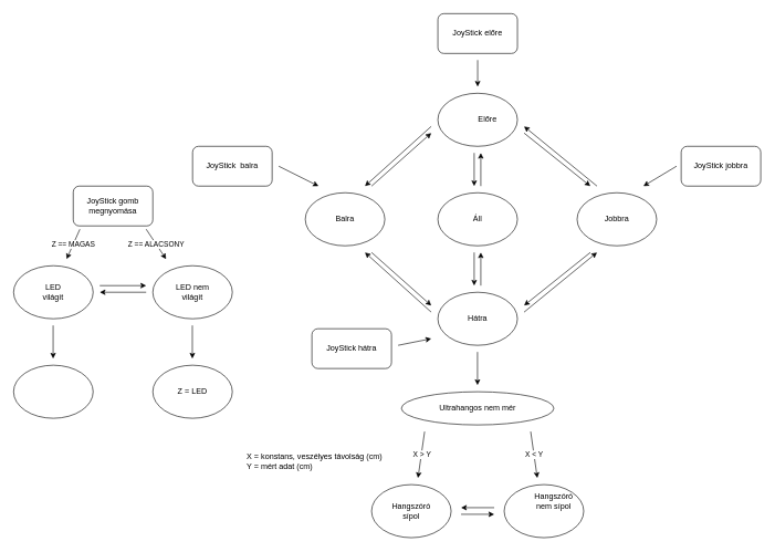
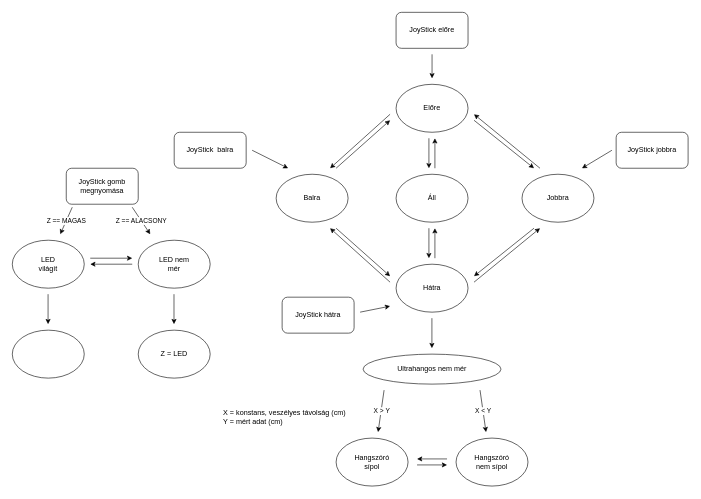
- <mxCell id="3" value="Előre" style="text;html=1;strokeColor=none;fillColor=none;align=center;verticalAlign=middle;whiteSpace=wrap;rounded=0;" vertex="1" parent="1"><mxGeometry x="705" y="165" width="60" height="30" as="geometry" /></mxCell>
+ <mxCell id="3" value="Előre" style="text;html=1;strokeColor=none;fillColor=none;align=center;verticalAlign=middle;whiteSpace=wrap;rounded=0;" vertex="1" parent="1"><mxGeometry x="690" y="165" width="60" height="30" as="geometry" /></mxCell>
- <mxCell id="53" value="LED nem világít" style="text;html=1;strokeColor=none;fillColor=none;align=center;verticalAlign=middle;whiteSpace=wrap;rounded=0;" vertex="1" parent="1"><mxGeometry x="260" y="425" width="60" height="30" as="geometry" /></mxCell>
+ <mxCell id="53" value="LED nem mér" style="text;html=1;strokeColor=none;fillColor=none;align=center;verticalAlign=middle;whiteSpace=wrap;rounded=0;" vertex="1" parent="1"><mxGeometry x="260" y="425" width="60" height="30" as="geometry" /></mxCell>
- <mxCell id="30" value="Hangszóró nem sípol" style="text;html=1;strokeColor=none;fillColor=none;align=center;verticalAlign=middle;whiteSpace=wrap;rounded=0;" vertex="1" parent="1"><mxGeometry x="805" y="740" width="60" height="30" as="geometry" /></mxCell>
+ <mxCell id="30" value="Hangszóró nem sípol" style="text;html=1;strokeColor=none;fillColor=none;align=center;verticalAlign=middle;whiteSpace=wrap;rounded=0;" vertex="1" parent="1"><mxGeometry x="790" y="755" width="60" height="30" as="geometry" /></mxCell>
